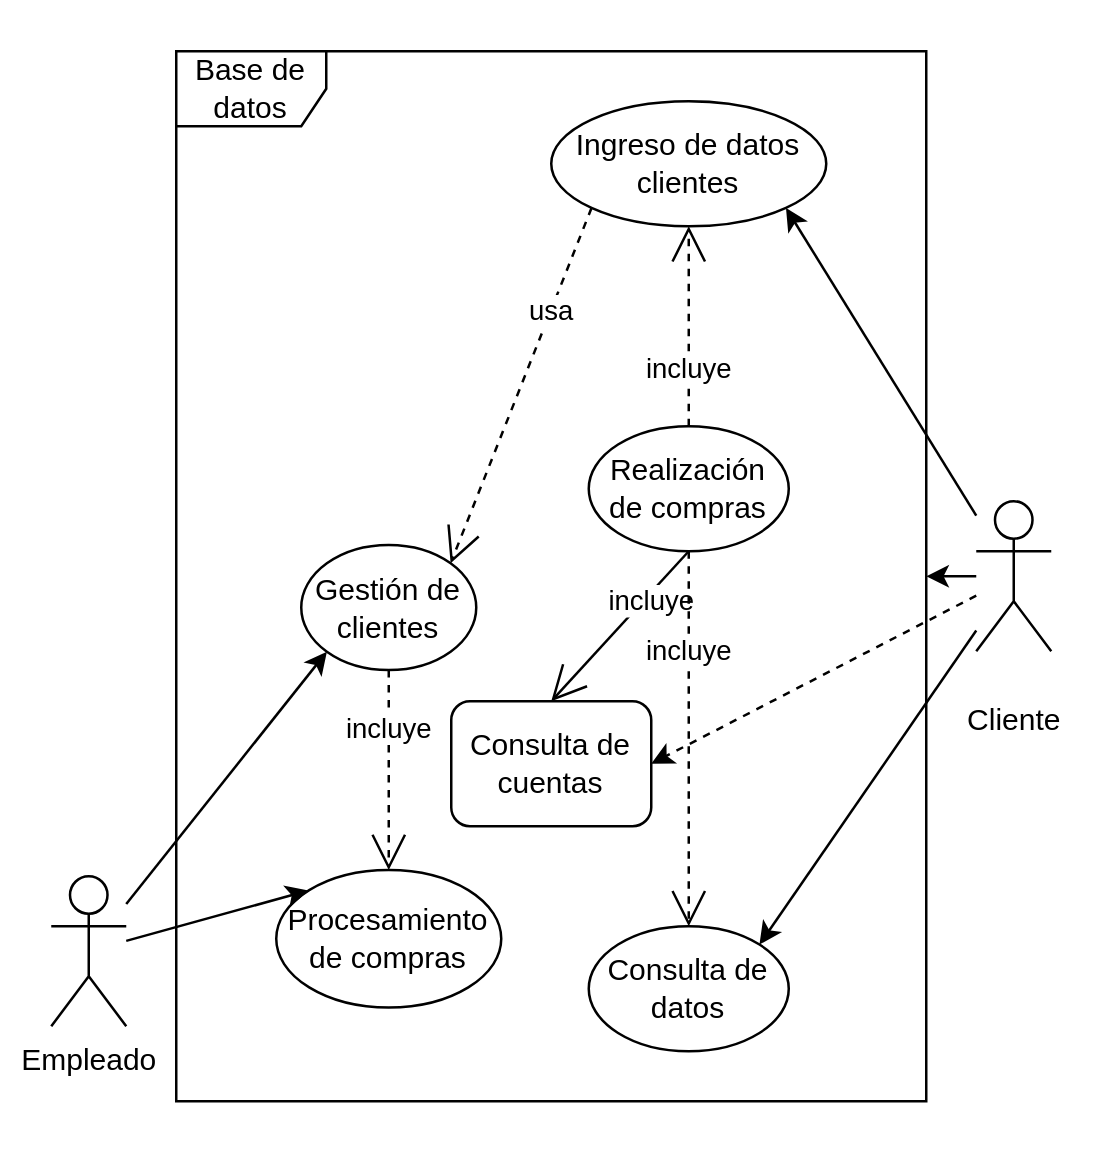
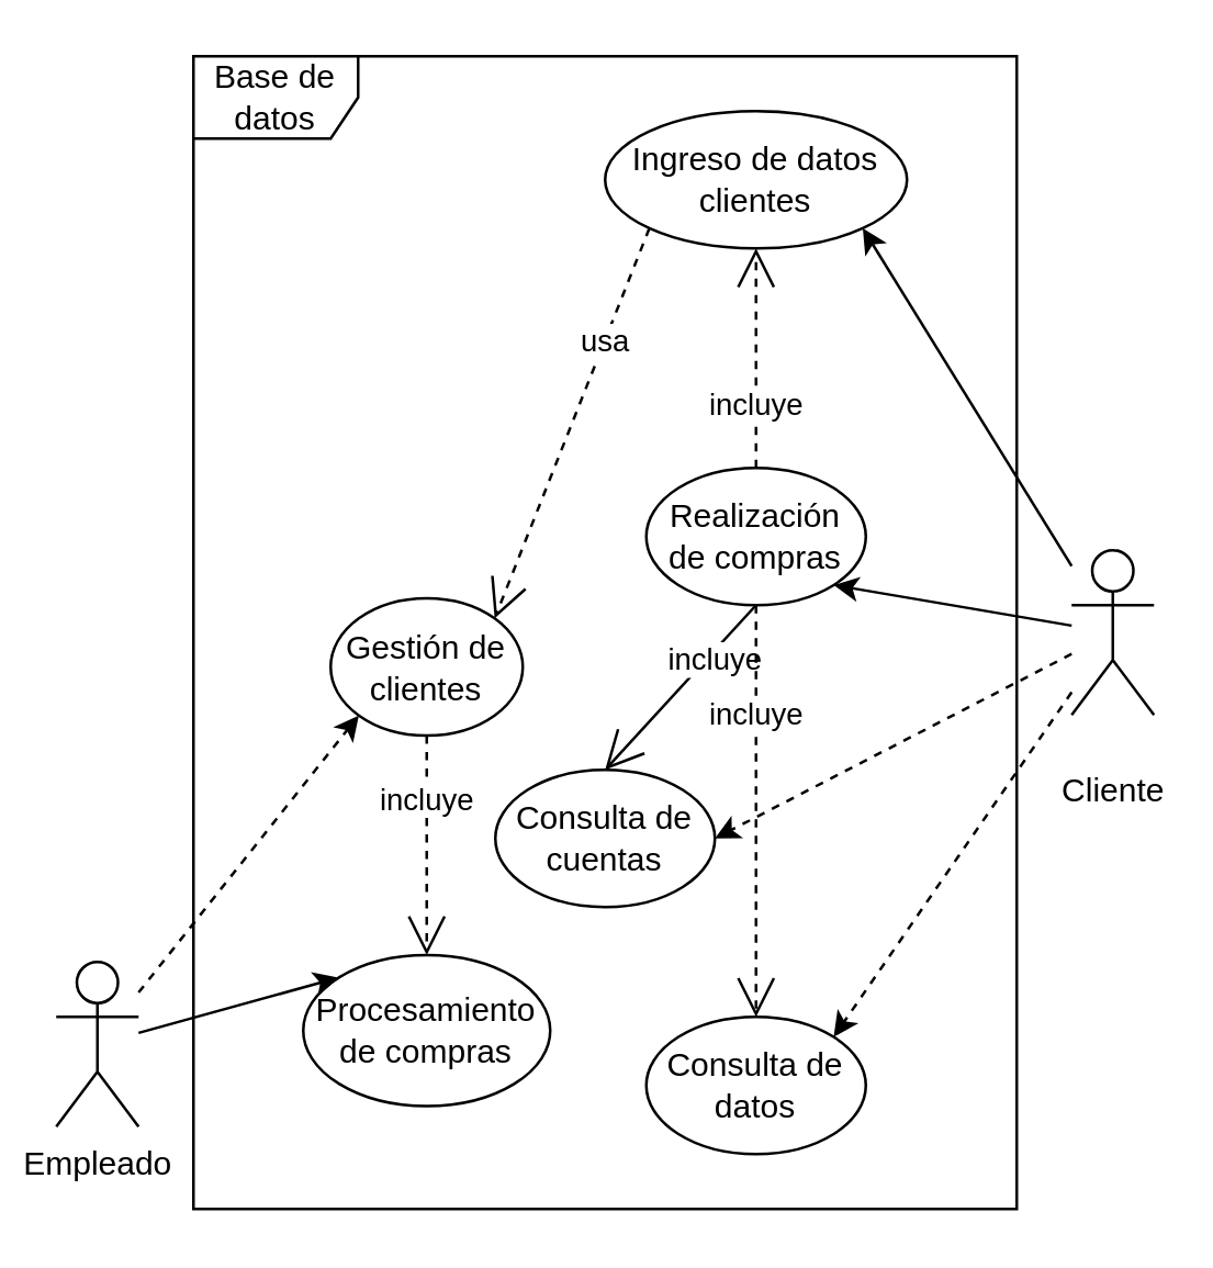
- <mxCell id="15" value="" style="endArrow=classic;html=1;rounded=0;" parent="1" source="2" target="3" edge="1"><mxGeometry width="50" height="50" relative="1" as="geometry"><mxPoint x="90" y="394" as="sourcePoint" /><mxPoint x="170" y="363" as="targetPoint" /></mxGeometry></mxCell>
+ <mxCell id="15" value="" style="endArrow=classic;html=1;rounded=0;entryX=1;entryY=1;entryDx=0;entryDy=0;" parent="1" source="2" target="7" edge="1"><mxGeometry width="50" height="50" relative="1" as="geometry"><mxPoint x="90" y="394" as="sourcePoint" /><mxPoint x="170" y="363" as="targetPoint" /></mxGeometry></mxCell>
- <mxCell id="11" value="" style="endArrow=classic;html=1;rounded=0;entryX=0;entryY=1;entryDx=0;entryDy=0;" parent="1" source="4" target="5" edge="1"><mxGeometry width="50" height="50" relative="1" as="geometry"><mxPoint x="200" y="395" as="sourcePoint" /><mxPoint x="250" y="345" as="targetPoint" /></mxGeometry></mxCell>
+ <mxCell id="11" value="" style="endArrow=classic;html=1;rounded=0;entryX=0;entryY=1;entryDx=0;entryDy=0;dashed=1;" parent="1" source="4" target="5" edge="1"><mxGeometry width="50" height="50" relative="1" as="geometry"><mxPoint x="200" y="395" as="sourcePoint" /><mxPoint x="250" y="345" as="targetPoint" /></mxGeometry></mxCell>
- <mxCell id="9" value="Consulta de cuentas" style="whiteSpace=wrap;html=1;rounded=1;" parent="1" vertex="1"><mxGeometry x="180" y="280" width="80" height="50" as="geometry" /></mxCell>
+ <mxCell id="9" value="Consulta de cuentas" style="ellipse;whiteSpace=wrap;html=1;" parent="1" vertex="1"><mxGeometry x="180" y="280" width="80" height="50" as="geometry" /></mxCell>
- <mxCell id="12" value="" style="endArrow=classic;html=1;rounded=0;entryX=1;entryY=0;entryDx=0;entryDy=0;" parent="1" source="2" target="8" edge="1"><mxGeometry width="50" height="50" relative="1" as="geometry"><mxPoint x="60" y="364" as="sourcePoint" /><mxPoint x="140" y="333" as="targetPoint" /></mxGeometry></mxCell>
+ <mxCell id="12" value="" style="endArrow=classic;html=1;rounded=0;entryX=1;entryY=0;entryDx=0;entryDy=0;dashed=1;" parent="1" source="2" target="8" edge="1"><mxGeometry width="50" height="50" relative="1" as="geometry"><mxPoint x="60" y="364" as="sourcePoint" /><mxPoint x="140" y="333" as="targetPoint" /></mxGeometry></mxCell>
